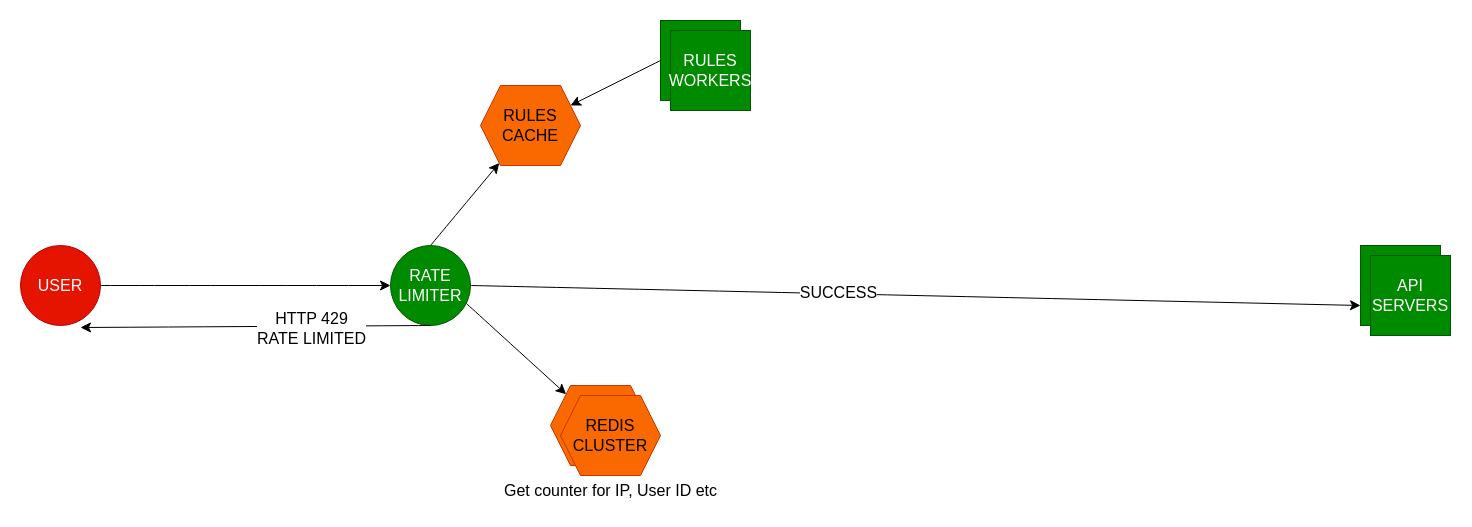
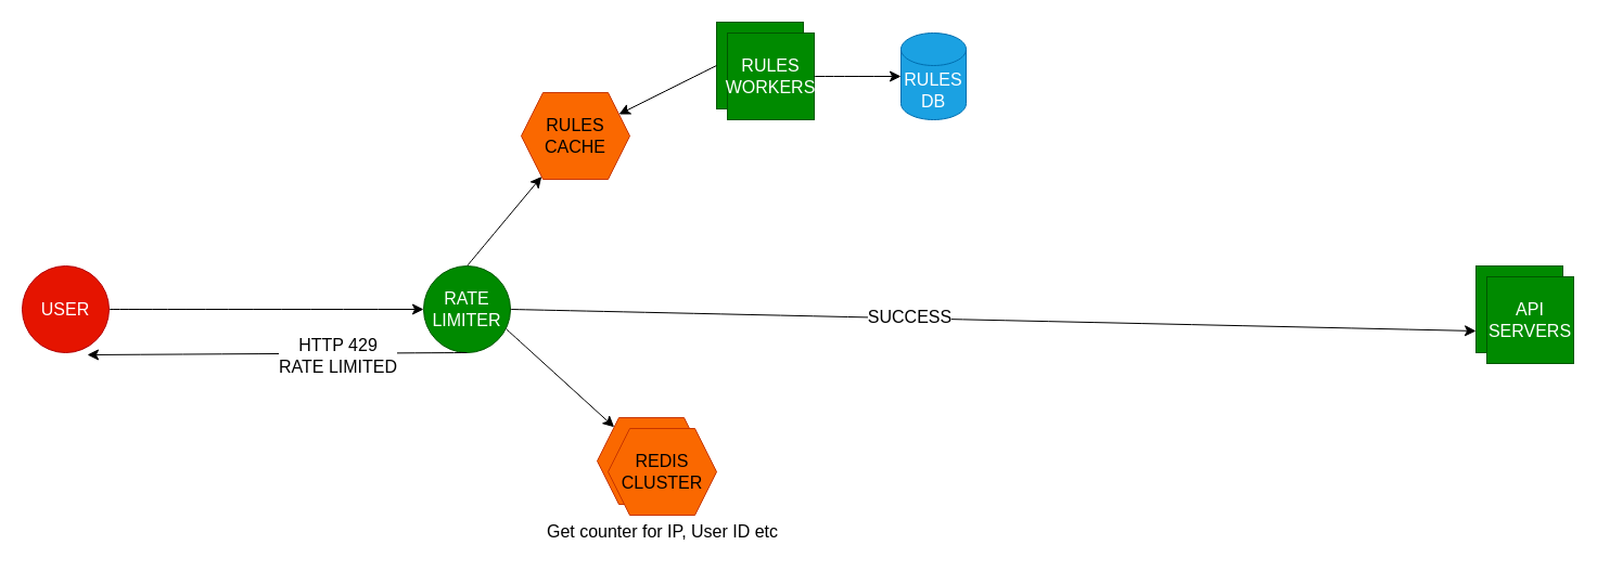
+ <mxCell id="19" style="edgeStyle=none;curved=1;rounded=0;orthogonalLoop=1;jettySize=auto;html=1;exitX=1;exitY=0.5;exitDx=0;exitDy=0;entryX=0;entryY=0.5;entryDx=0;entryDy=0;entryPerimeter=0;fontSize=12;startSize=8;endSize=8;" edge="1" parent="1" source="17" target="18"><mxGeometry relative="1" as="geometry" /></mxCell>
+ <mxCell id="18" value="RULES&lt;br&gt;DB" style="shape=cylinder3;whiteSpace=wrap;html=1;boundedLbl=1;backgroundOutline=1;size=15;fillColor=#1ba1e2;fontColor=#ffffff;strokeColor=#006EAF;fontSize=16;" vertex="1" parent="1"><mxGeometry x="830" y="30" width="60" height="80" as="geometry" /></mxCell>
